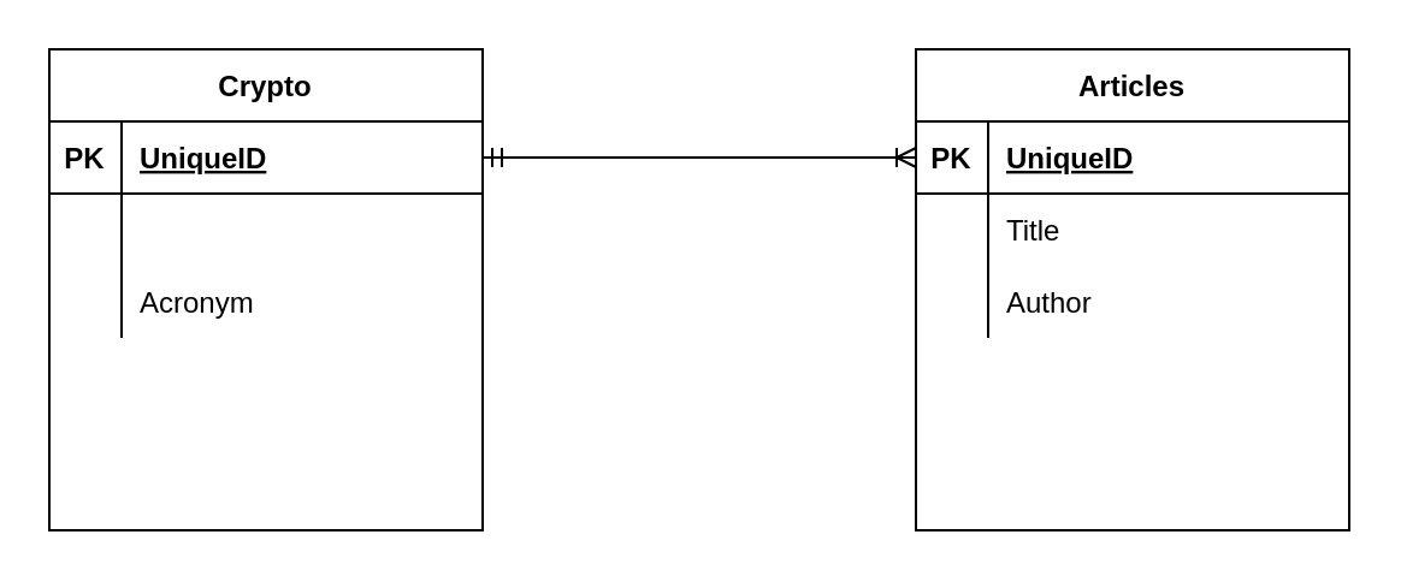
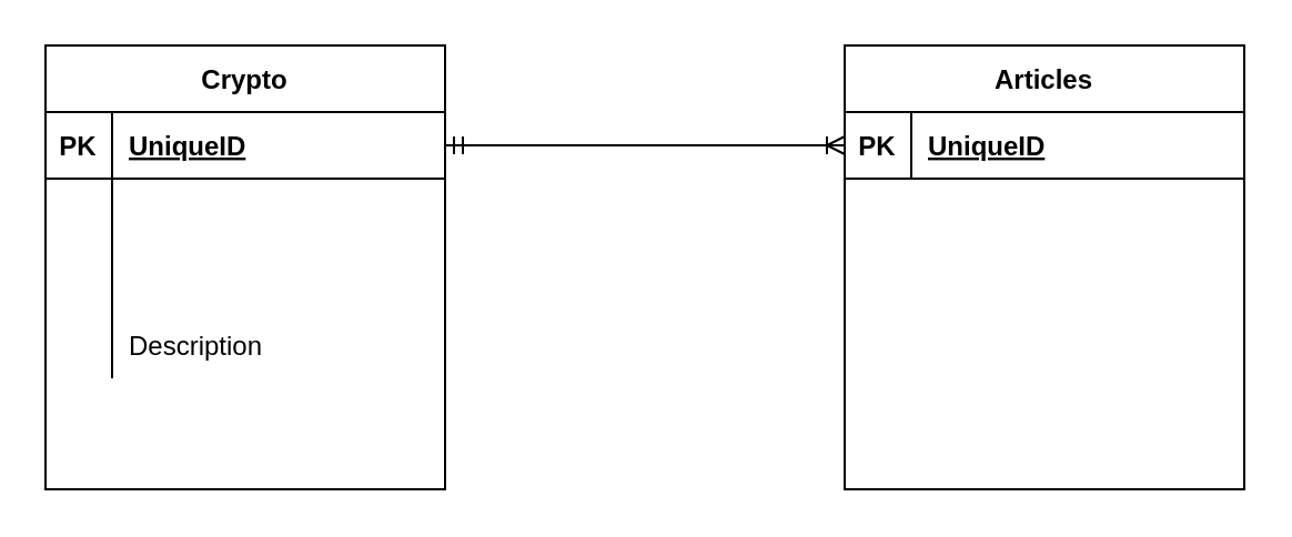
- <mxCell id="22" value="Title" style="shape=partialRectangle;connectable=0;fillColor=none;top=0;left=0;bottom=0;right=0;align=left;spacingLeft=6;overflow=hidden;" vertex="1" parent="20"><mxGeometry x="30" width="150" height="30" as="geometry" /></mxCell>
- <mxCell id="10" value="Acronym" style="shape=partialRectangle;connectable=0;fillColor=none;top=0;left=0;bottom=0;right=0;align=left;spacingLeft=6;overflow=hidden;" vertex="1" parent="8"><mxGeometry x="30" width="150" height="30" as="geometry" /></mxCell>
- <mxCell id="25" value="Author" style="shape=partialRectangle;connectable=0;fillColor=none;top=0;left=0;bottom=0;right=0;align=left;spacingLeft=6;overflow=hidden;" vertex="1" parent="23"><mxGeometry x="30" width="150" height="30" as="geometry" /></mxCell>
+ <mxCell id="13" value="Description" style="shape=partialRectangle;connectable=0;fillColor=none;top=0;left=0;bottom=0;right=0;align=left;spacingLeft=6;overflow=hidden;" vertex="1" parent="11"><mxGeometry x="30" width="150" height="30" as="geometry" /></mxCell>
